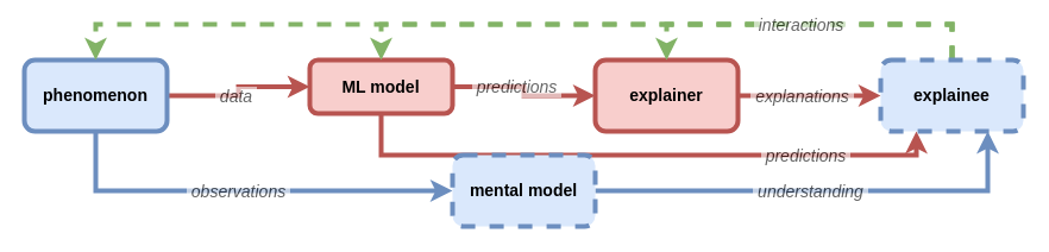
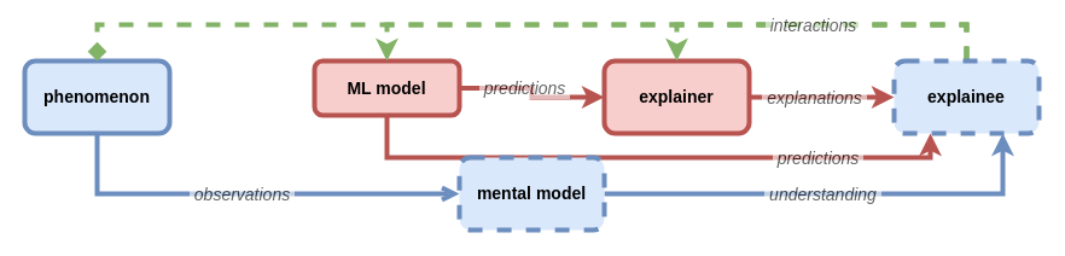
- <mxCell id="17" style="edgeStyle=orthogonalEdgeStyle;rounded=0;orthogonalLoop=1;jettySize=auto;html=1;exitX=0.5;exitY=0;exitDx=0;exitDy=0;entryX=0.5;entryY=0;entryDx=0;entryDy=0;strokeWidth=4;dashed=1;fillColor=#d5e8d4;strokeColor=#82b366;" parent="1" source="19" target="6" edge="1"><mxGeometry relative="1" as="geometry"><Array as="points"><mxPoint x="800" y="20" /><mxPoint x="80" y="20" /></Array></mxGeometry></mxCell>
+ <mxCell id="17" style="edgeStyle=orthogonalEdgeStyle;rounded=0;orthogonalLoop=1;jettySize=auto;html=1;exitX=0.5;exitY=0;exitDx=0;exitDy=0;entryX=0.5;entryY=0;entryDx=0;entryDy=0;strokeWidth=4;dashed=1;fillColor=#d5e8d4;strokeColor=#82b366;endArrow=diamond;" parent="1" source="19" target="6" edge="1"><mxGeometry relative="1" as="geometry"><Array as="points"><mxPoint x="800" y="20" /><mxPoint x="80" y="20" /></Array></mxGeometry></mxCell>
- <mxCell id="2" value="" style="edgeStyle=orthogonalEdgeStyle;rounded=0;orthogonalLoop=1;jettySize=auto;html=1;fontSize=14;strokeWidth=4;fillColor=#f8cecc;strokeColor=#b85450;" parent="1" source="6" target="11" edge="1"><mxGeometry relative="1" as="geometry" /></mxCell>
- <mxCell id="3" value="&amp;nbsp;data&amp;nbsp;" style="edgeLabel;html=1;align=center;verticalAlign=middle;resizable=0;points=[];fontSize=14;fontStyle=2;labelBackgroundColor=#FFFFFF;textOpacity=60;" parent="2" vertex="1" connectable="0"><mxGeometry x="-0.1" y="1" relative="1" as="geometry"><mxPoint y="1" as="offset" /></mxGeometry></mxCell>
- <mxCell id="4" style="edgeStyle=orthogonalEdgeStyle;rounded=0;orthogonalLoop=1;jettySize=auto;html=1;exitX=0.5;exitY=1;exitDx=0;exitDy=0;entryX=0;entryY=0.5;entryDx=0;entryDy=0;fontSize=14;strokeWidth=4;fillColor=#dae8fc;strokeColor=#6c8ebf;" parent="1" source="6" target="22" edge="1"><mxGeometry relative="1" as="geometry" /></mxCell>
+ <mxCell id="4" style="edgeStyle=orthogonalEdgeStyle;rounded=0;orthogonalLoop=1;jettySize=auto;html=1;exitX=0.5;exitY=1;exitDx=0;exitDy=0;entryX=0;entryY=0.5;entryDx=0;entryDy=0;fontSize=14;strokeWidth=4;fillColor=#dae8fc;strokeColor=#6c8ebf;endArrow=open;" parent="1" source="6" target="22" edge="1"><mxGeometry relative="1" as="geometry" /></mxCell>
